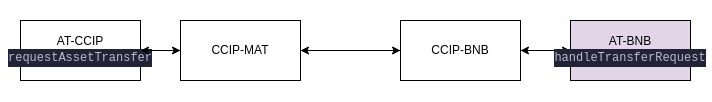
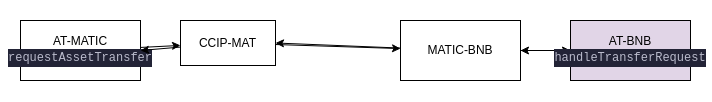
- <mxCell id="3" value="AT-CCIP&lt;br&gt;&lt;div style=&quot;color: rgb(186, 187, 204); background-color: rgb(34, 35, 54); font-family: Menlo, Monaco, &amp;quot;Courier New&amp;quot;, monospace; line-height: 18px;&quot;&gt;requestAssetTransfer&lt;/div&gt;" style="rounded=0;whiteSpace=wrap;html=1;" vertex="1" parent="1"><mxGeometry x="20" y="20" width="120" height="60" as="geometry" /></mxCell>
+ <mxCell id="3" value="AT-MATIC&lt;br&gt;&lt;div style=&quot;color: rgb(186, 187, 204); background-color: rgb(34, 35, 54); font-family: Menlo, Monaco, &amp;quot;Courier New&amp;quot;, monospace; line-height: 18px;&quot;&gt;requestAssetTransfer&lt;/div&gt;" style="rounded=0;whiteSpace=wrap;html=1;" vertex="1" parent="1"><mxGeometry x="20" y="20" width="120" height="60" as="geometry" /></mxCell>
- <mxCell id="6" value="CCIP-MAT" style="rounded=0;whiteSpace=wrap;html=1;" vertex="1" parent="1"><mxGeometry x="180" y="20" width="120" height="60" as="geometry" /></mxCell>
+ <mxCell id="6" value="CCIP-MAT" style="rounded=0;whiteSpace=wrap;html=1;" vertex="1" parent="1"><mxGeometry x="180" y="20" width="95" height="45" as="geometry" /></mxCell>
- <mxCell id="9" value="CCIP-BNB" style="rounded=0;whiteSpace=wrap;html=1;" vertex="1" parent="1"><mxGeometry x="400" y="20" width="120" height="60" as="geometry" /></mxCell>
+ <mxCell id="9" value="MATIC-BNB" style="rounded=0;whiteSpace=wrap;html=1;" vertex="1" parent="1"><mxGeometry x="400" y="20" width="120" height="60" as="geometry" /></mxCell>
